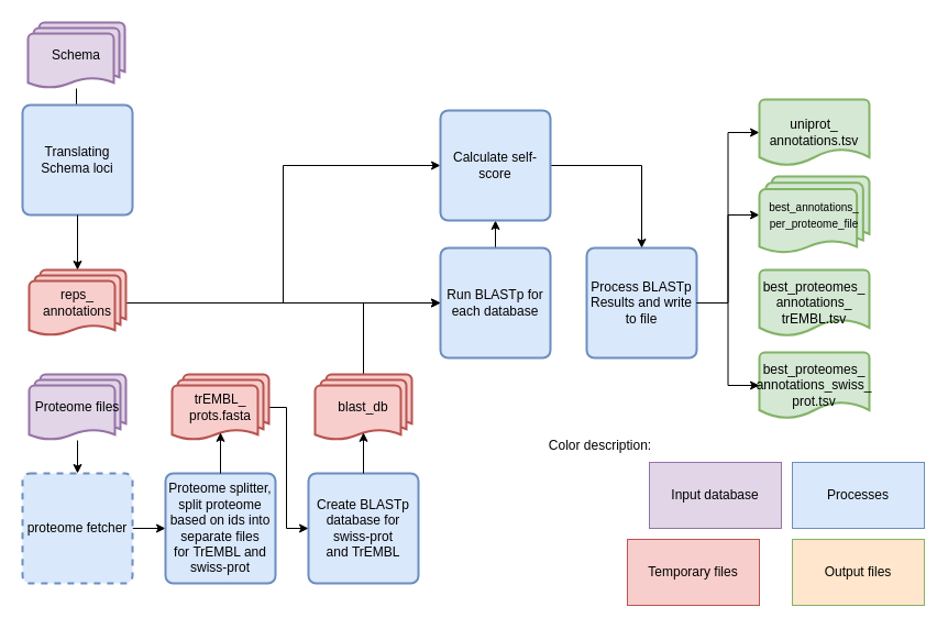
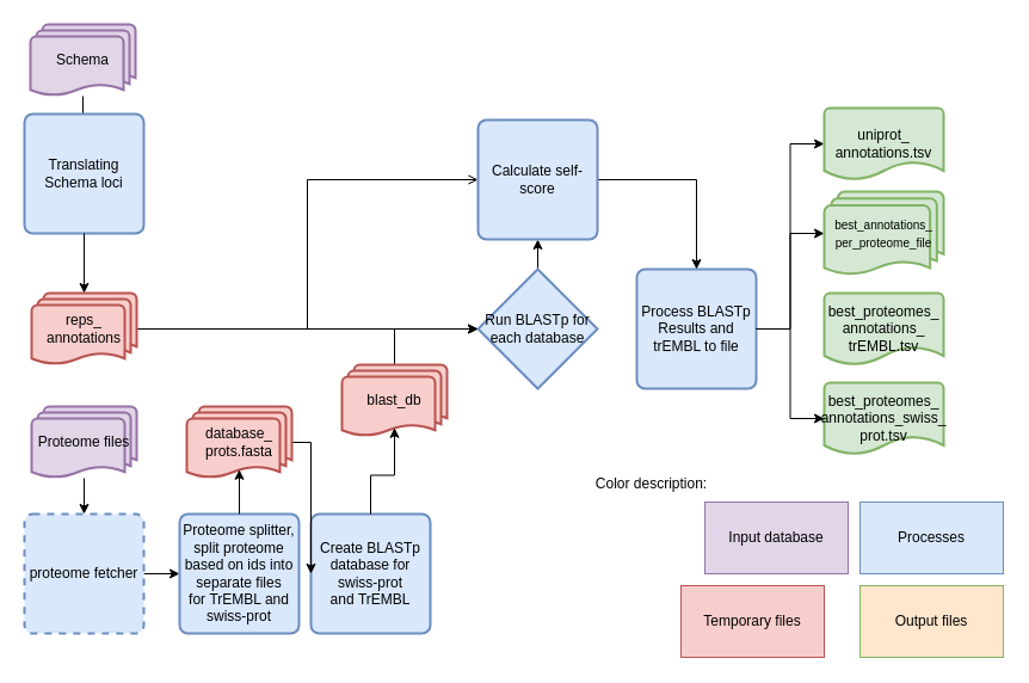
- <mxCell id="13" style="edgeStyle=orthogonalEdgeStyle;rounded=0;orthogonalLoop=1;jettySize=auto;html=1;entryX=0;entryY=0.5;entryDx=0;entryDy=0;" parent="1" source="14" target="22" edge="1"><mxGeometry relative="1" as="geometry" /></mxCell>
+ <mxCell id="13" style="edgeStyle=orthogonalEdgeStyle;rounded=0;orthogonalLoop=1;jettySize=auto;html=1;entryX=0;entryY=0.5;entryDx=0;entryDy=0;endArrow=open;" parent="1" source="14" target="22" edge="1"><mxGeometry relative="1" as="geometry" /></mxCell>
- <mxCell id="8" value="Run BLASTp for each database" style="rounded=1;whiteSpace=wrap;html=1;absoluteArcSize=1;arcSize=14;strokeWidth=2;fillColor=#dae8fc;strokeColor=#6c8ebf;" parent="1" vertex="1"><mxGeometry x="400" y="225" width="100" height="100" as="geometry" /></mxCell>
+ <mxCell id="8" value="Run BLASTp for each database" style="rhombus;whiteSpace=wrap;html=1;absoluteArcSize=1;arcSize=14;strokeWidth=2;fillColor=#dae8fc;strokeColor=#6c8ebf;" parent="1" vertex="1"><mxGeometry x="400" y="225" width="100" height="100" as="geometry" /></mxCell>
- <mxCell id="17" value="Process BLASTp Results and write to file" style="rounded=1;whiteSpace=wrap;html=1;absoluteArcSize=1;arcSize=14;strokeWidth=2;fillColor=#dae8fc;strokeColor=#6c8ebf;" parent="1" vertex="1"><mxGeometry x="533" y="225" width="100" height="100" as="geometry" /></mxCell>
+ <mxCell id="17" value="Process BLASTp Results and trEMBL to file" style="rounded=1;whiteSpace=wrap;html=1;absoluteArcSize=1;arcSize=14;strokeWidth=2;fillColor=#dae8fc;strokeColor=#6c8ebf;" parent="1" vertex="1"><mxGeometry x="533" y="225" width="100" height="100" as="geometry" /></mxCell>
- <mxCell id="33" value="trEMBL_&lt;div&gt;prots.fasta&lt;/div&gt;" style="strokeWidth=2;html=1;shape=mxgraph.flowchart.multi-document;whiteSpace=wrap;fillColor=#f8cecc;strokeColor=#b85450;" parent="1" vertex="1"><mxGeometry x="156" y="340" width="88" height="60" as="geometry" /></mxCell>
+ <mxCell id="33" value="database_&lt;div&gt;prots.fasta&lt;/div&gt;" style="strokeWidth=2;html=1;shape=mxgraph.flowchart.multi-document;whiteSpace=wrap;fillColor=#f8cecc;strokeColor=#b85450;" parent="1" vertex="1"><mxGeometry x="156" y="340" width="88" height="60" as="geometry" /></mxCell>
- <mxCell id="25" value="blast_db" style="strokeWidth=2;html=1;shape=mxgraph.flowchart.multi-document;whiteSpace=wrap;fillColor=#f8cecc;strokeColor=#b85450;" parent="1" vertex="1"><mxGeometry x="286" y="340" width="88" height="60" as="geometry" /></mxCell>
+ <mxCell id="25" value="blast_db" style="strokeWidth=2;html=1;shape=mxgraph.flowchart.multi-document;whiteSpace=wrap;fillColor=#f8cecc;strokeColor=#b85450;" parent="1" vertex="1"><mxGeometry x="286" y="305" width="88" height="60" as="geometry" /></mxCell>
- <mxCell id="20" value="Create BLASTp database for swiss-prot and&amp;nbsp;TrEMBL" style="rounded=1;whiteSpace=wrap;html=1;absoluteArcSize=1;arcSize=14;strokeWidth=2;fillColor=#dae8fc;strokeColor=#6c8ebf;" parent="1" vertex="1"><mxGeometry x="280" y="430" width="100" height="100" as="geometry" /></mxCell>
+ <mxCell id="20" value="Create BLASTp database for swiss-prot and&amp;nbsp;TrEMBL" style="rounded=1;whiteSpace=wrap;html=1;absoluteArcSize=1;arcSize=14;strokeWidth=2;fillColor=#dae8fc;strokeColor=#6c8ebf;" parent="1" vertex="1"><mxGeometry x="260" y="430" width="100" height="100" as="geometry" /></mxCell>
